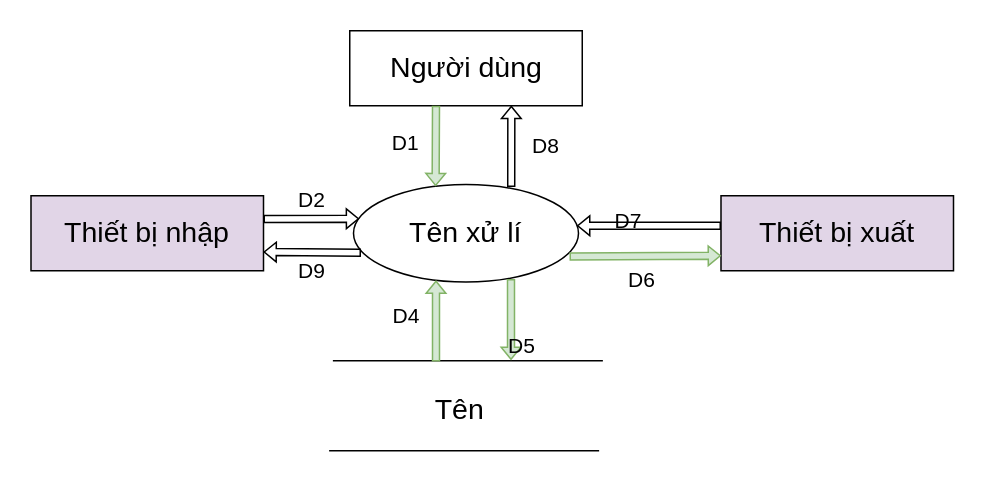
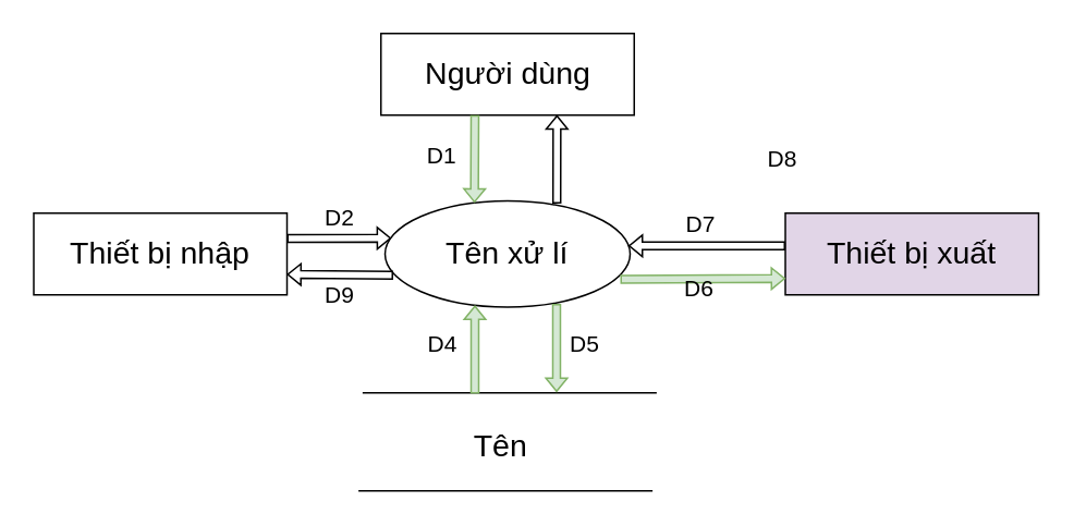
- <mxCell id="24" value="D8" style="text;html=1;align=center;verticalAlign=middle;whiteSpace=wrap;rounded=0;fontSize=14;" vertex="1" parent="1"><mxGeometry x="346" y="87" width="35" height="20" as="geometry" /></mxCell>
+ <mxCell id="24" value="D8" style="text;html=1;align=center;verticalAlign=middle;whiteSpace=wrap;rounded=0;fontSize=14;" vertex="1" parent="1"><mxGeometry x="461" y="87" width="35" height="20" as="geometry" /></mxCell>
- <mxCell id="23" value="D7" style="text;html=1;align=center;verticalAlign=middle;whiteSpace=wrap;rounded=0;fontSize=14;" vertex="1" parent="1"><mxGeometry x="401" y="136.5" width="35" height="20" as="geometry" /></mxCell>
+ <mxCell id="23" value="D7" style="text;html=1;align=center;verticalAlign=middle;whiteSpace=wrap;rounded=0;fontSize=14;" vertex="1" parent="1"><mxGeometry x="411" y="126.5" width="35" height="20" as="geometry" /></mxCell>
- <mxCell id="3" value="Thiết bị nhập" style="rounded=0;whiteSpace=wrap;html=1;fontSize=19;fillColor=#e1d5e7;" vertex="1" parent="1"><mxGeometry x="20" y="130" width="155" height="50" as="geometry" /></mxCell>
+ <mxCell id="3" value="Thiết bị nhập" style="rounded=0;whiteSpace=wrap;html=1;fontSize=19;" vertex="1" parent="1"><mxGeometry x="20" y="130" width="155" height="50" as="geometry" /></mxCell>
- <mxCell id="22" value="D6" style="text;html=1;align=center;verticalAlign=middle;whiteSpace=wrap;rounded=0;fontSize=14;" vertex="1" parent="1"><mxGeometry x="410" y="176" width="35" height="20" as="geometry" /></mxCell>
+ <mxCell id="22" value="D6" style="text;html=1;align=center;verticalAlign=middle;whiteSpace=wrap;rounded=0;fontSize=14;" vertex="1" parent="1"><mxGeometry x="410" y="166" width="35" height="20" as="geometry" /></mxCell>
- <mxCell id="21" value="D5" style="text;html=1;align=center;verticalAlign=middle;whiteSpace=wrap;rounded=0;fontSize=14;" vertex="1" parent="1"><mxGeometry x="330" y="220" width="35" height="20" as="geometry" /></mxCell>
+ <mxCell id="21" value="D5" style="text;html=1;align=center;verticalAlign=middle;whiteSpace=wrap;rounded=0;fontSize=14;" vertex="1" parent="1"><mxGeometry x="340" y="200" width="35" height="20" as="geometry" /></mxCell>
